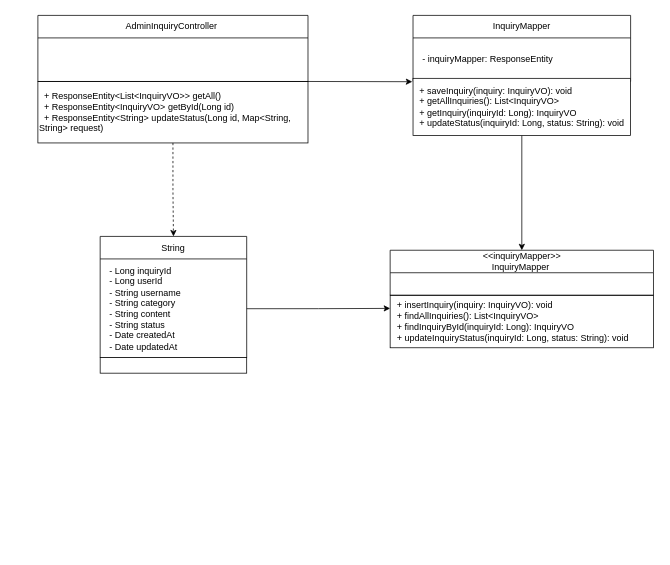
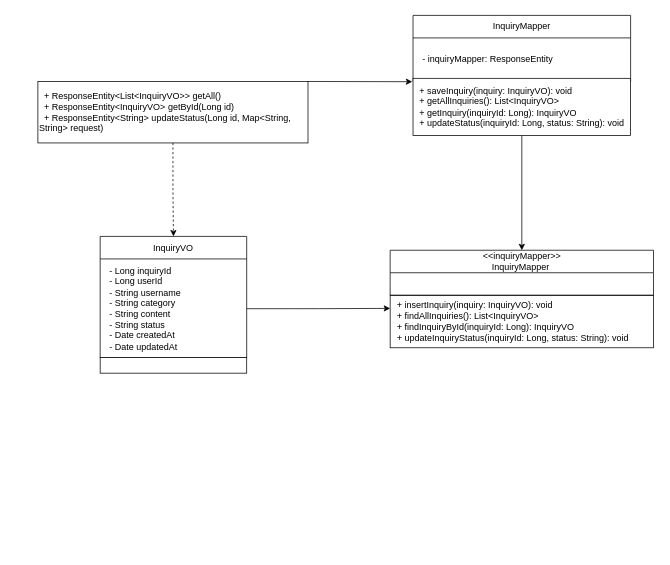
- <mxCell id="12" value="AdminInquiryController&amp;nbsp;" style="swimlane;fontStyle=0;childLayout=stackLayout;horizontal=1;startSize=30;horizontalStack=0;resizeParent=1;resizeParentMax=0;resizeLast=0;collapsible=1;marginBottom=0;whiteSpace=wrap;html=1;container=0;" vertex="1" parent="10"><mxGeometry width="360" height="88.06" as="geometry"><mxRectangle x="100" y="80" width="140" height="30" as="alternateBounds" /></mxGeometry></mxCell>
- <mxCell id="7" value="String" style="swimlane;fontStyle=0;childLayout=stackLayout;horizontal=1;startSize=30;horizontalStack=0;resizeParent=1;resizeParentMax=0;resizeLast=0;collapsible=1;marginBottom=0;whiteSpace=wrap;html=1;container=0;" vertex="1" parent="6"><mxGeometry x="10" y="-1.42" width="195.31" height="161.42" as="geometry"><mxRectangle x="100" y="80" width="140" height="30" as="alternateBounds" /></mxGeometry></mxCell>
+ <mxCell id="7" value="InquiryVO" style="swimlane;fontStyle=0;childLayout=stackLayout;horizontal=1;startSize=30;horizontalStack=0;resizeParent=1;resizeParentMax=0;resizeLast=0;collapsible=1;marginBottom=0;whiteSpace=wrap;html=1;container=0;" vertex="1" parent="6"><mxGeometry x="10" y="-1.42" width="195.31" height="161.42" as="geometry"><mxRectangle x="100" y="80" width="140" height="30" as="alternateBounds" /></mxGeometry></mxCell>
